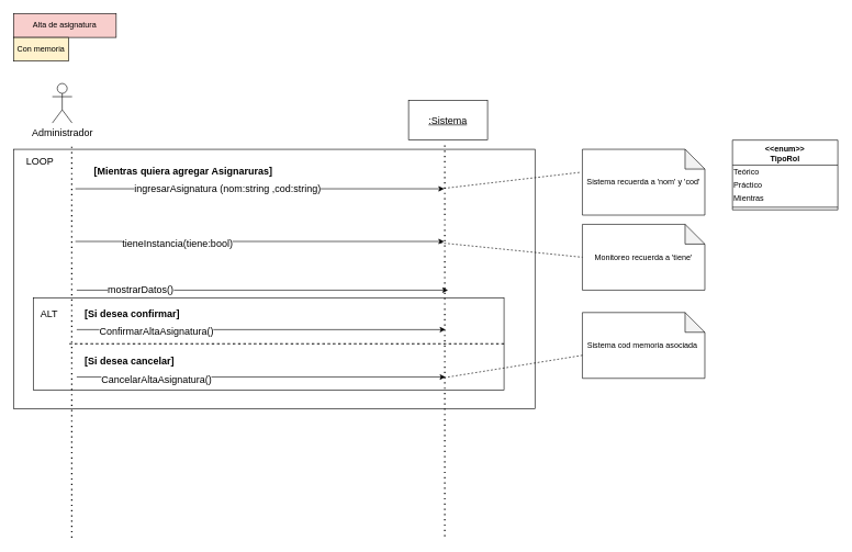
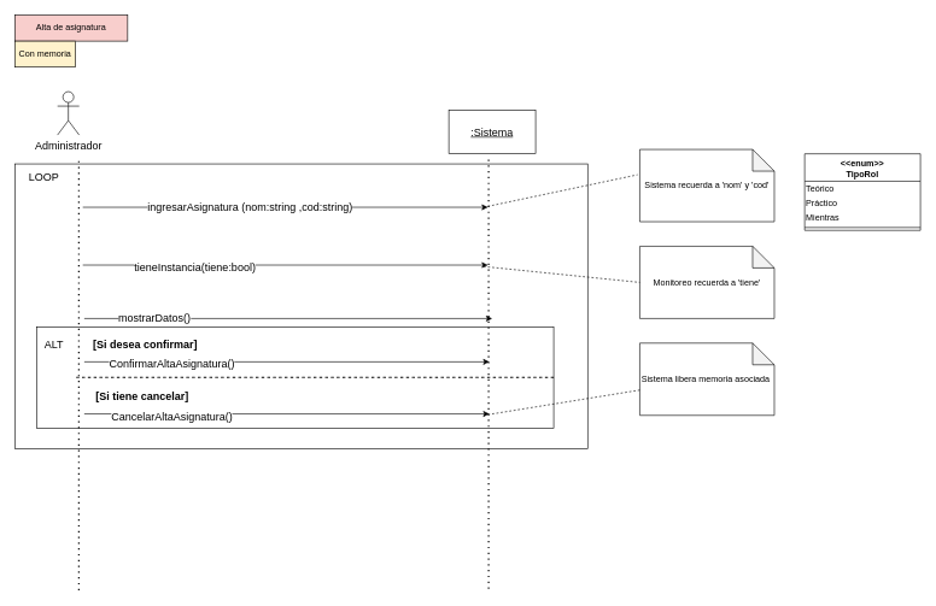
- <mxCell id="19" value="&lt;b&gt;[Mientras quiera agregar Asignaruras]&lt;/b&gt;" style="text;html=1;strokeColor=none;fillColor=none;align=center;verticalAlign=middle;whiteSpace=wrap;rounded=0;sketch=0;fontSize=15;" parent="1" vertex="1"><mxGeometry x="116" y="248" width="324" height="20" as="geometry" /></mxCell>
- <mxCell id="28" value="Sistema recuerda a 'nom' y 'cod'" style="shape=note;whiteSpace=wrap;html=1;backgroundOutline=1;darkOpacity=0.05;" parent="1" vertex="1"><mxGeometry x="884" y="226" width="186" height="100" as="geometry" /></mxCell>
+ <mxCell id="28" value="Sistema recuerda a 'nom' y 'cod'" style="shape=note;whiteSpace=wrap;html=1;backgroundOutline=1;darkOpacity=0.05;" parent="1" vertex="1"><mxGeometry x="884" y="206" width="186" height="100" as="geometry" /></mxCell>
- <mxCell id="32" value="Sistema cod memoria asociada&amp;nbsp;" style="shape=note;whiteSpace=wrap;html=1;backgroundOutline=1;darkOpacity=0.05;" parent="1" vertex="1"><mxGeometry x="884" y="474" width="186" height="100" as="geometry" /></mxCell>
+ <mxCell id="32" value="Sistema libera memoria asociada&amp;nbsp;" style="shape=note;whiteSpace=wrap;html=1;backgroundOutline=1;darkOpacity=0.05;" parent="1" vertex="1"><mxGeometry x="884" y="474" width="186" height="100" as="geometry" /></mxCell>
- <mxCell id="17" value="&lt;b&gt;[Si desea cancelar]&lt;/b&gt;" style="text;html=1;align=center;verticalAlign=middle;resizable=0;points=[];autosize=1;fontSize=15;" parent="1" vertex="1"><mxGeometry x="118" y="536" width="156" height="24" as="geometry" /></mxCell>
+ <mxCell id="17" value="&lt;b&gt;[Si tiene cancelar]&lt;/b&gt;" style="text;html=1;align=center;verticalAlign=middle;resizable=0;points=[];autosize=1;fontSize=15;" parent="1" vertex="1"><mxGeometry x="118" y="536" width="156" height="24" as="geometry" /></mxCell>
